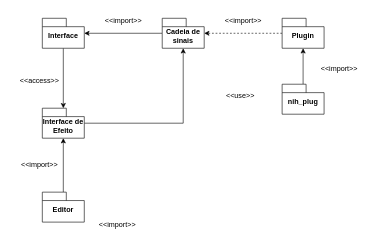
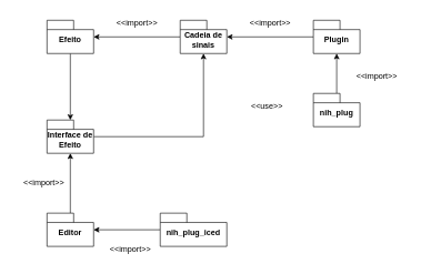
- <mxCell id="4" style="rounded=0;orthogonalLoop=1;jettySize=auto;html=1;dashed=1;" parent="1" source="5" target="9" edge="1"><mxGeometry relative="1" as="geometry" /></mxCell>
+ <mxCell id="4" style="rounded=0;orthogonalLoop=1;jettySize=auto;html=1;" parent="1" source="5" target="9" edge="1"><mxGeometry relative="1" as="geometry" /></mxCell>
- <mxCell id="7" value="&lt;div&gt;Interface&lt;/div&gt;" style="shape=folder;fontStyle=1;spacingTop=10;tabWidth=40;tabHeight=14;tabPosition=left;html=1;whiteSpace=wrap;" parent="1" vertex="1"><mxGeometry x="70" y="30" width="70" height="50" as="geometry" /></mxCell>
+ <mxCell id="7" value="&lt;div&gt;Efeito&lt;/div&gt;" style="shape=folder;fontStyle=1;spacingTop=10;tabWidth=40;tabHeight=14;tabPosition=left;html=1;whiteSpace=wrap;" parent="1" vertex="1"><mxGeometry x="70" y="30" width="70" height="50" as="geometry" /></mxCell>
- <mxCell id="18" value="&amp;lt;&amp;lt;access&amp;gt;&amp;gt;" style="text;html=1;align=center;verticalAlign=middle;resizable=0;points=[];autosize=1;strokeColor=none;fillColor=none;" vertex="1" parent="1"><mxGeometry x="20" y="120" width="90" height="30" as="geometry" /></mxCell>
+ <mxCell id="14" style="edgeStyle=orthogonalEdgeStyle;rounded=0;orthogonalLoop=1;jettySize=auto;html=1;" parent="1" source="15" target="3" edge="1"><mxGeometry relative="1" as="geometry" /></mxCell>
+ <mxCell id="15" value="nih_plug_iced" style="shape=folder;fontStyle=1;spacingTop=10;tabWidth=40;tabHeight=14;tabPosition=left;html=1;whiteSpace=wrap;" parent="1" vertex="1"><mxGeometry x="240" y="320" width="100" height="50" as="geometry" /></mxCell>
